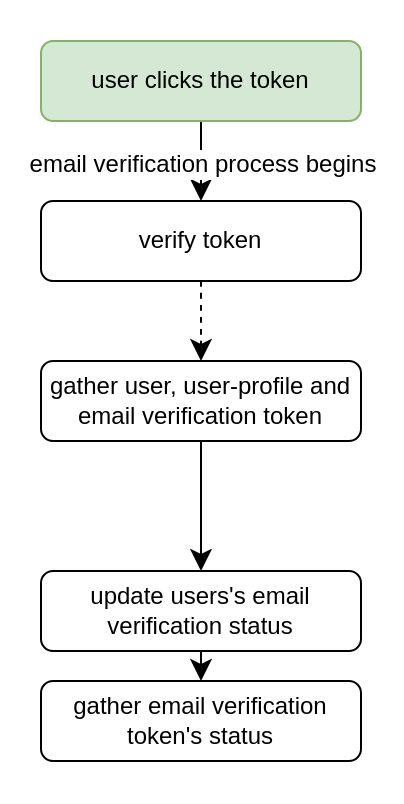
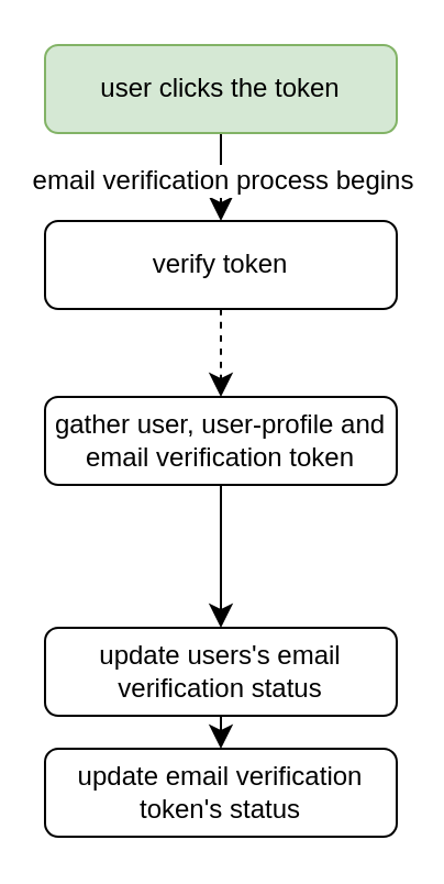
- <mxCell id="11" value="gather email verification token's status" style="rounded=1;whiteSpace=wrap;html=1;fillColor=none;" vertex="1" parent="1"><mxGeometry x="20" y="340" width="160" height="40" as="geometry" /></mxCell>
+ <mxCell id="11" value="update email verification token's status" style="rounded=1;whiteSpace=wrap;html=1;fillColor=none;" vertex="1" parent="1"><mxGeometry x="20" y="340" width="160" height="40" as="geometry" /></mxCell>
